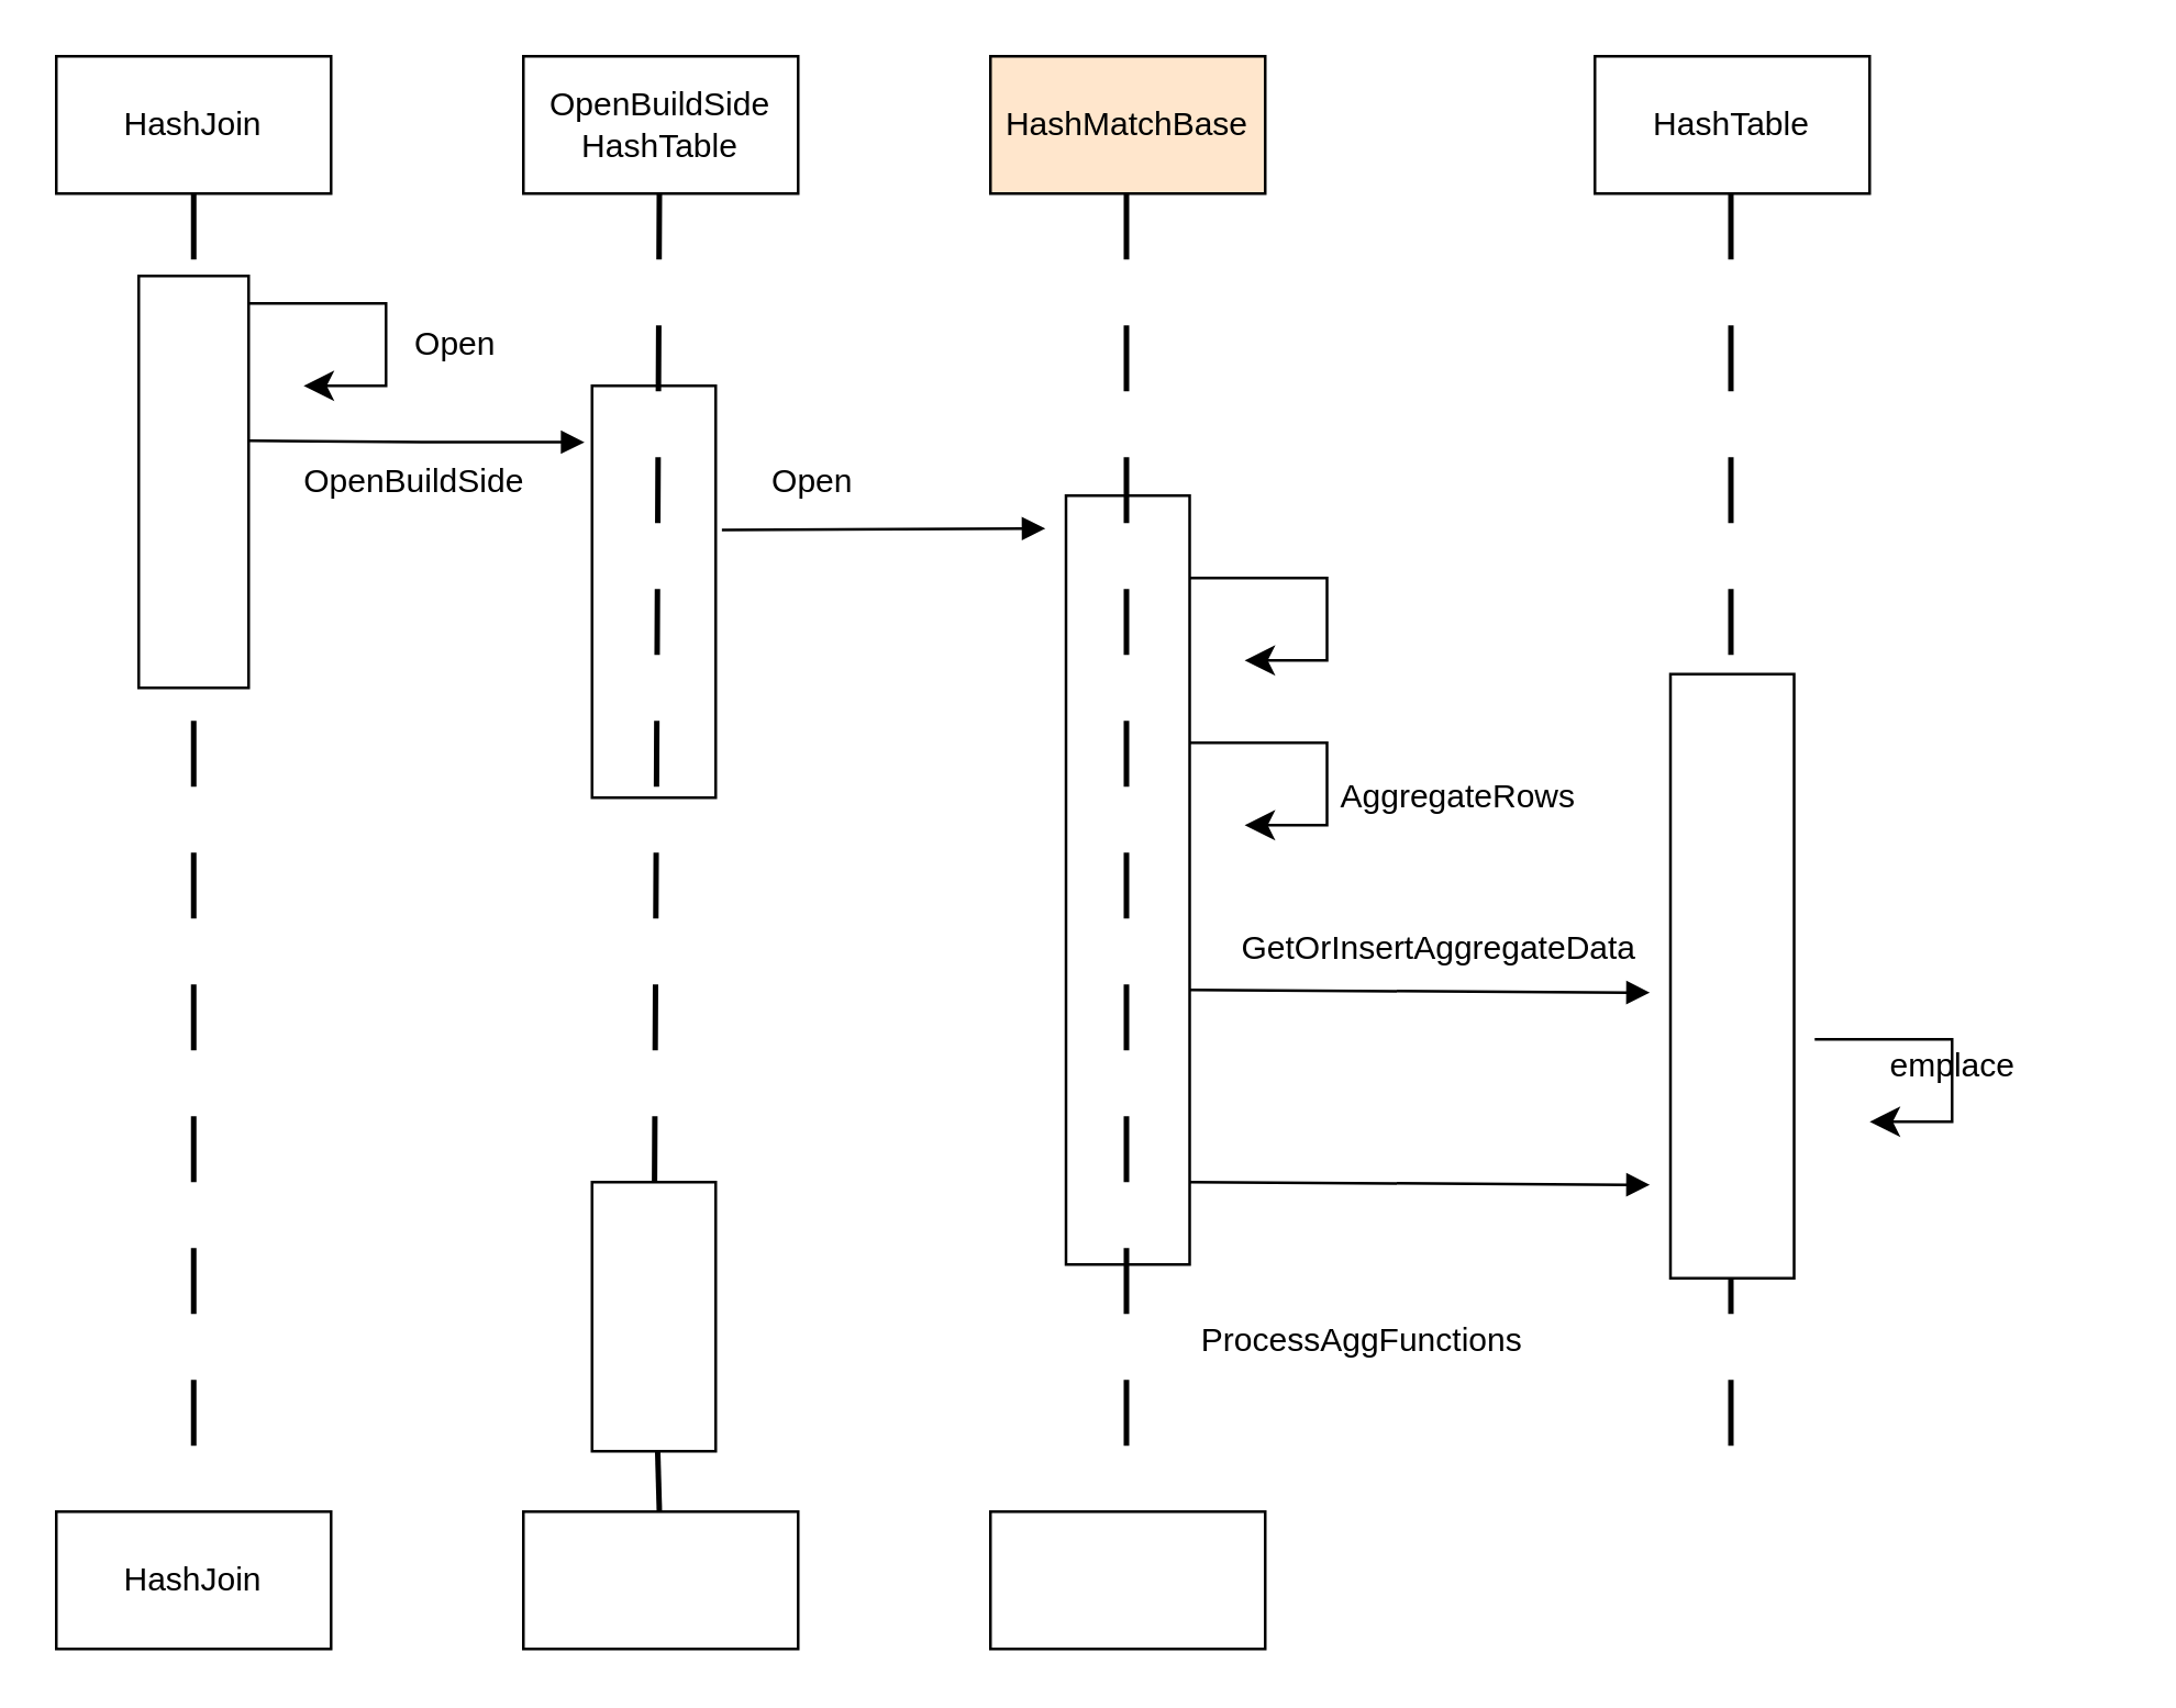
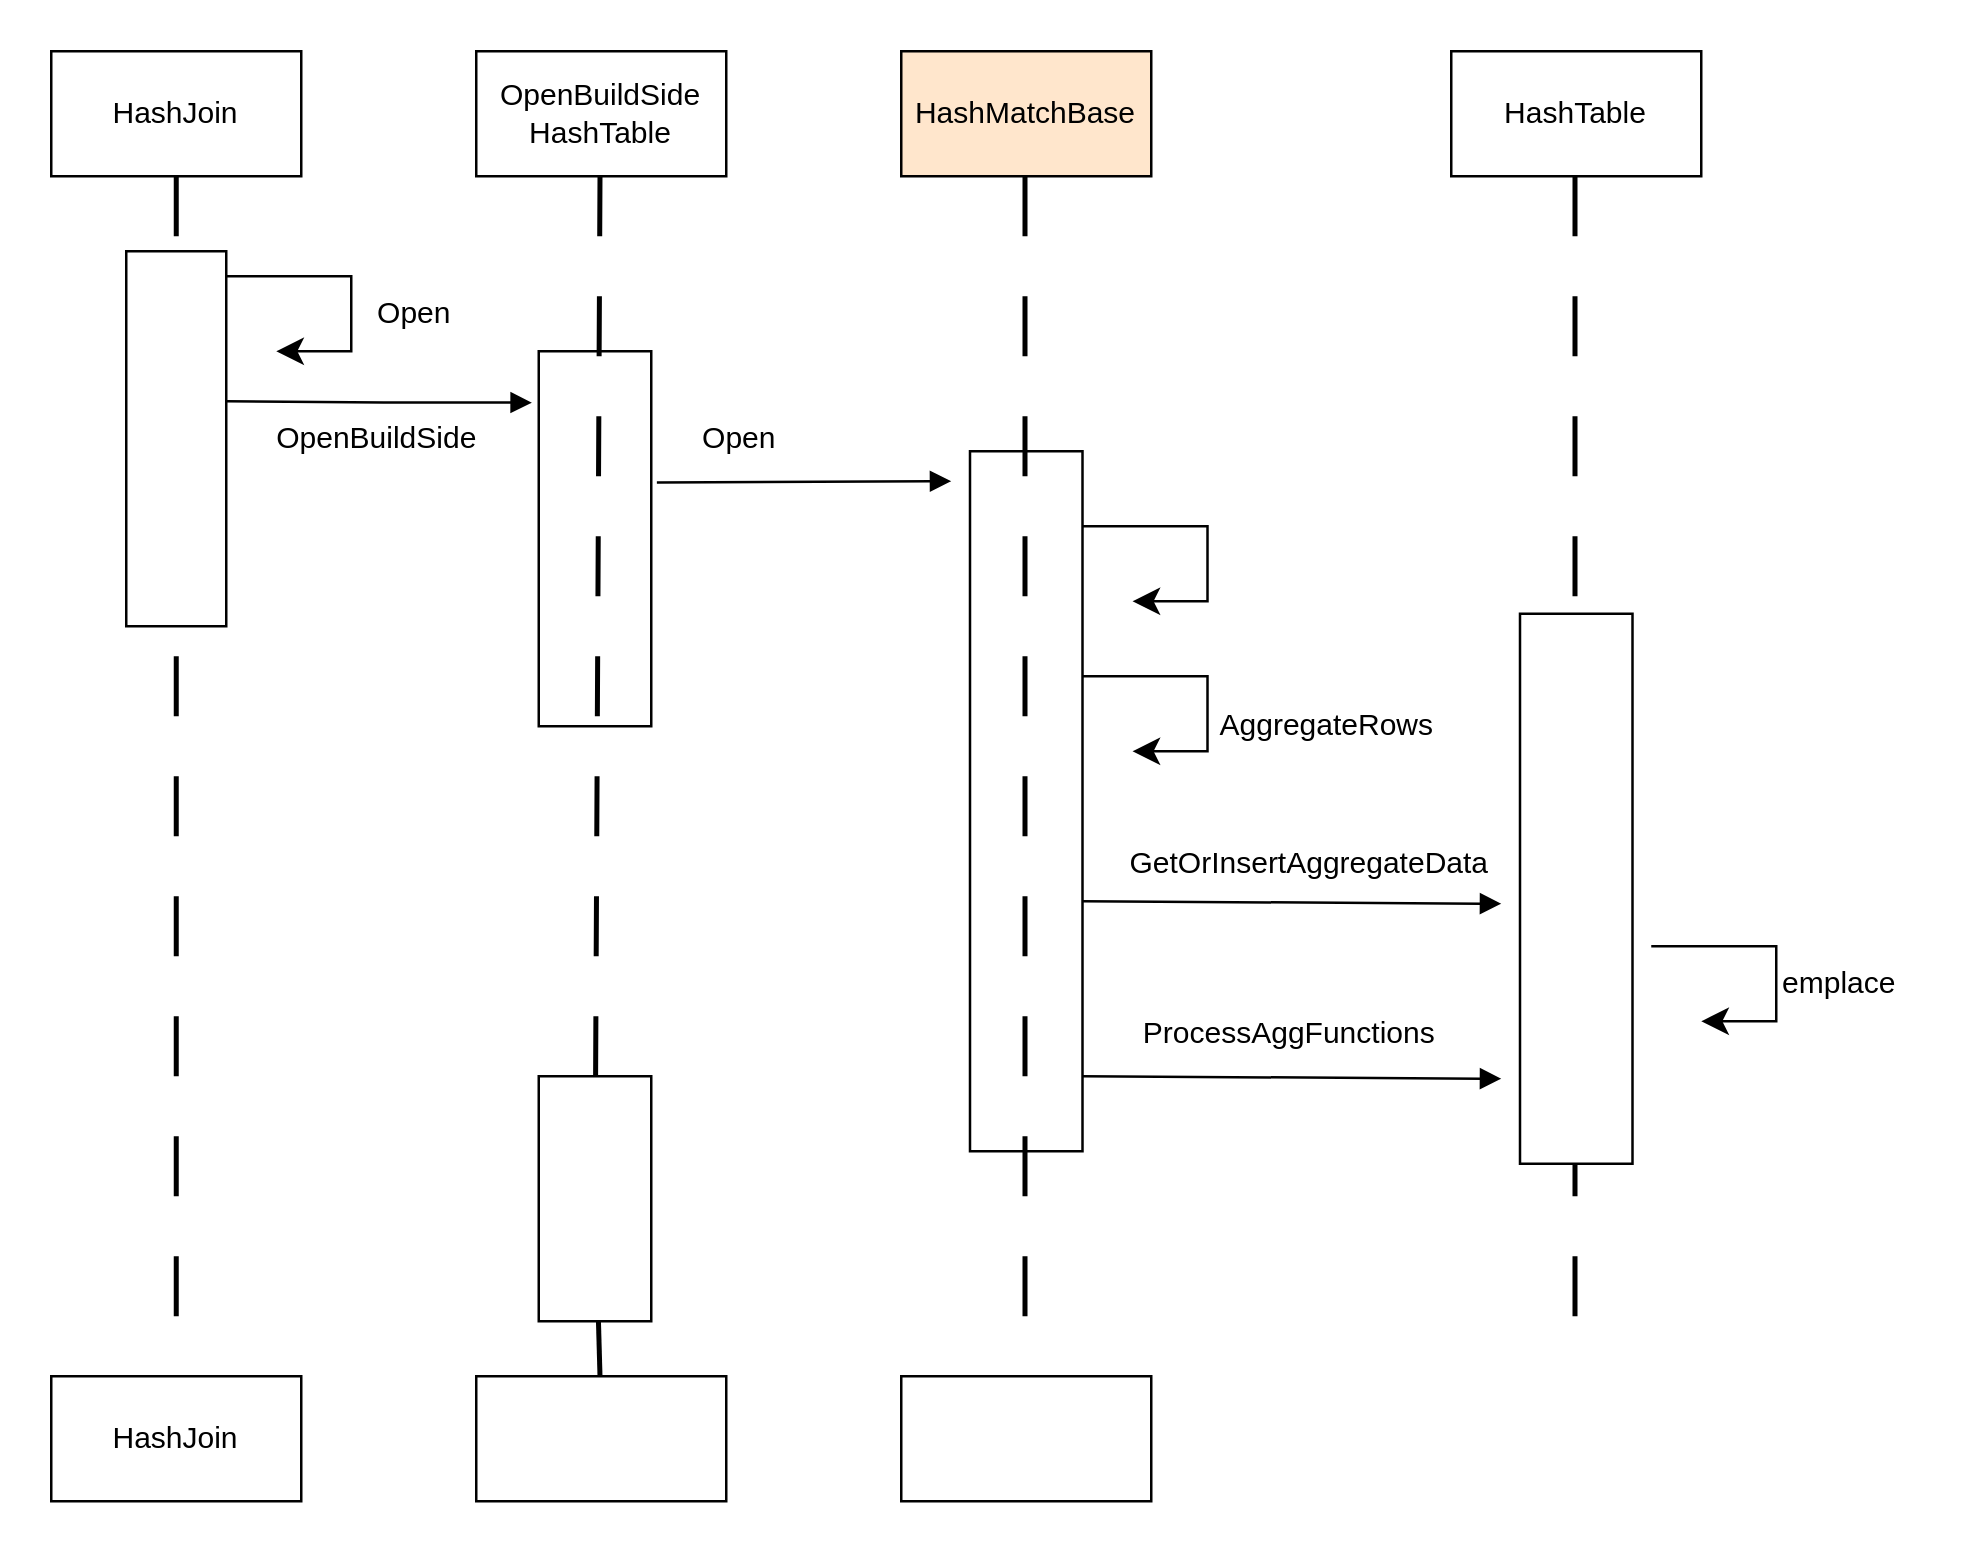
- <mxCell id="29" value="emplace" style="text;html=1;align=center;verticalAlign=middle;resizable=0;points=[];autosize=1;strokeColor=none;fillColor=none;" vertex="1" parent="1"><mxGeometry x="675" y="373" width="70" height="30" as="geometry" /></mxCell>
+ <mxCell id="29" value="emplace" style="text;html=1;align=center;verticalAlign=middle;resizable=0;points=[];autosize=1;strokeColor=none;fillColor=none;" vertex="1" parent="1"><mxGeometry x="700" y="378" width="70" height="30" as="geometry" /></mxCell>
- <mxCell id="31" value="ProcessAggFunctions" style="text;html=1;align=center;verticalAlign=middle;resizable=0;points=[];autosize=1;strokeColor=none;fillColor=none;" vertex="1" parent="1"><mxGeometry x="425" y="473" width="140" height="30" as="geometry" /></mxCell>
+ <mxCell id="31" value="ProcessAggFunctions" style="text;html=1;align=center;verticalAlign=middle;resizable=0;points=[];autosize=1;strokeColor=none;fillColor=none;" vertex="1" parent="1"><mxGeometry x="445" y="398" width="140" height="30" as="geometry" /></mxCell>
